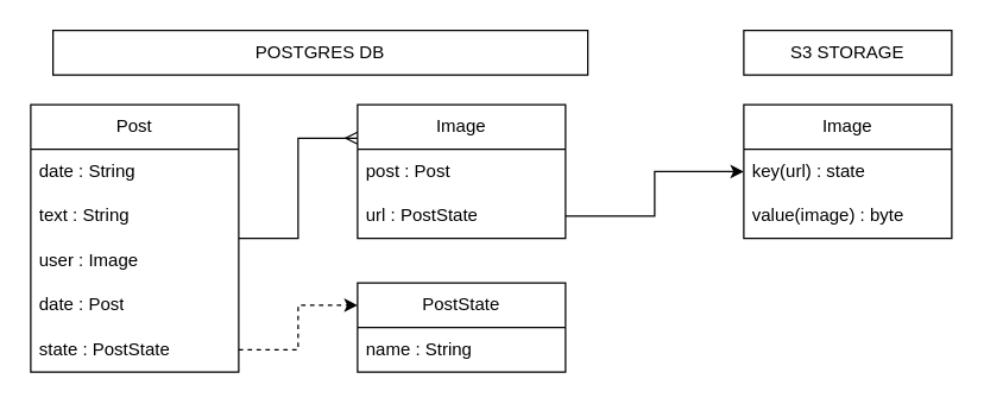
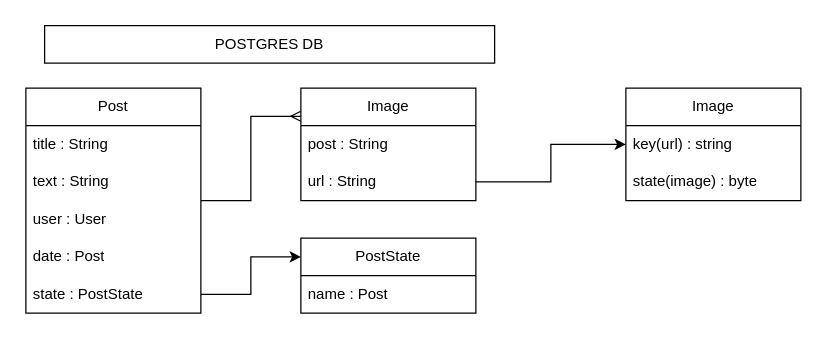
- <mxCell id="19" value="S3 STORAGE" style="text;html=1;align=center;verticalAlign=middle;whiteSpace=wrap;rounded=0;strokeColor=default;" vertex="1" parent="1"><mxGeometry x="500" y="20" width="140" height="30" as="geometry" /></mxCell>
- <mxCell id="4" value="date : String" style="text;strokeColor=none;fillColor=none;align=left;verticalAlign=middle;spacingLeft=4;spacingRight=4;overflow=hidden;points=[[0,0.5],[1,0.5]];portConstraint=eastwest;rotatable=0;whiteSpace=wrap;html=1;" vertex="1" parent="3"><mxGeometry y="30" width="140" height="30" as="geometry" /></mxCell>
+ <mxCell id="4" value="title : String" style="text;strokeColor=none;fillColor=none;align=left;verticalAlign=middle;spacingLeft=4;spacingRight=4;overflow=hidden;points=[[0,0.5],[1,0.5]];portConstraint=eastwest;rotatable=0;whiteSpace=wrap;html=1;" vertex="1" parent="3"><mxGeometry y="30" width="140" height="30" as="geometry" /></mxCell>
- <mxCell id="13" value="post : Post" style="text;strokeColor=none;fillColor=none;align=left;verticalAlign=middle;spacingLeft=4;spacingRight=4;overflow=hidden;points=[[0,0.5],[1,0.5]];portConstraint=eastwest;rotatable=0;whiteSpace=wrap;html=1;" vertex="1" parent="12"><mxGeometry y="30" width="140" height="30" as="geometry" /></mxCell>
+ <mxCell id="13" value="post : String" style="text;strokeColor=none;fillColor=none;align=left;verticalAlign=middle;spacingLeft=4;spacingRight=4;overflow=hidden;points=[[0,0.5],[1,0.5]];portConstraint=eastwest;rotatable=0;whiteSpace=wrap;html=1;" vertex="1" parent="12"><mxGeometry y="30" width="140" height="30" as="geometry" /></mxCell>
- <mxCell id="17" value="key(url) : state" style="text;strokeColor=none;fillColor=none;align=left;verticalAlign=middle;spacingLeft=4;spacingRight=4;overflow=hidden;points=[[0,0.5],[1,0.5]];portConstraint=eastwest;rotatable=0;whiteSpace=wrap;html=1;" vertex="1" parent="16"><mxGeometry y="30" width="140" height="30" as="geometry" /></mxCell>
+ <mxCell id="17" value="key(url) : string" style="text;strokeColor=none;fillColor=none;align=left;verticalAlign=middle;spacingLeft=4;spacingRight=4;overflow=hidden;points=[[0,0.5],[1,0.5]];portConstraint=eastwest;rotatable=0;whiteSpace=wrap;html=1;" vertex="1" parent="16"><mxGeometry y="30" width="140" height="30" as="geometry" /></mxCell>
- <mxCell id="14" value="url : PostState" style="text;strokeColor=none;fillColor=none;align=left;verticalAlign=middle;spacingLeft=4;spacingRight=4;overflow=hidden;points=[[0,0.5],[1,0.5]];portConstraint=eastwest;rotatable=0;whiteSpace=wrap;html=1;" vertex="1" parent="12"><mxGeometry y="60" width="140" height="30" as="geometry" /></mxCell>
+ <mxCell id="14" value="url : String" style="text;strokeColor=none;fillColor=none;align=left;verticalAlign=middle;spacingLeft=4;spacingRight=4;overflow=hidden;points=[[0,0.5],[1,0.5]];portConstraint=eastwest;rotatable=0;whiteSpace=wrap;html=1;" vertex="1" parent="12"><mxGeometry y="60" width="140" height="30" as="geometry" /></mxCell>
- <mxCell id="18" value="value(image) : byte" style="text;strokeColor=none;fillColor=none;align=left;verticalAlign=middle;spacingLeft=4;spacingRight=4;overflow=hidden;points=[[0,0.5],[1,0.5]];portConstraint=eastwest;rotatable=0;whiteSpace=wrap;html=1;" vertex="1" parent="16"><mxGeometry y="60" width="140" height="30" as="geometry" /></mxCell>
+ <mxCell id="18" value="state(image) : byte" style="text;strokeColor=none;fillColor=none;align=left;verticalAlign=middle;spacingLeft=4;spacingRight=4;overflow=hidden;points=[[0,0.5],[1,0.5]];portConstraint=eastwest;rotatable=0;whiteSpace=wrap;html=1;" vertex="1" parent="16"><mxGeometry y="60" width="140" height="30" as="geometry" /></mxCell>
- <mxCell id="6" value="user : Image" style="text;strokeColor=none;fillColor=none;align=left;verticalAlign=middle;spacingLeft=4;spacingRight=4;overflow=hidden;points=[[0,0.5],[1,0.5]];portConstraint=eastwest;rotatable=0;whiteSpace=wrap;html=1;" vertex="1" parent="3"><mxGeometry y="90" width="140" height="30" as="geometry" /></mxCell>
+ <mxCell id="6" value="user : User" style="text;strokeColor=none;fillColor=none;align=left;verticalAlign=middle;spacingLeft=4;spacingRight=4;overflow=hidden;points=[[0,0.5],[1,0.5]];portConstraint=eastwest;rotatable=0;whiteSpace=wrap;html=1;" vertex="1" parent="3"><mxGeometry y="90" width="140" height="30" as="geometry" /></mxCell>
- <mxCell id="11" style="edgeStyle=orthogonalEdgeStyle;rounded=0;orthogonalLoop=1;jettySize=auto;html=1;entryX=0;entryY=0.25;entryDx=0;entryDy=0;dashed=1;" edge="1" parent="1" source="8" target="9"><mxGeometry relative="1" as="geometry" /></mxCell>
+ <mxCell id="11" style="edgeStyle=orthogonalEdgeStyle;rounded=0;orthogonalLoop=1;jettySize=auto;html=1;entryX=0;entryY=0.25;entryDx=0;entryDy=0;" edge="1" parent="1" source="8" target="9"><mxGeometry relative="1" as="geometry" /></mxCell>
- <mxCell id="10" value="name : String" style="text;strokeColor=none;fillColor=none;align=left;verticalAlign=middle;spacingLeft=4;spacingRight=4;overflow=hidden;points=[[0,0.5],[1,0.5]];portConstraint=eastwest;rotatable=0;whiteSpace=wrap;html=1;" vertex="1" parent="9"><mxGeometry y="30" width="140" height="30" as="geometry" /></mxCell>
+ <mxCell id="10" value="name : Post" style="text;strokeColor=none;fillColor=none;align=left;verticalAlign=middle;spacingLeft=4;spacingRight=4;overflow=hidden;points=[[0,0.5],[1,0.5]];portConstraint=eastwest;rotatable=0;whiteSpace=wrap;html=1;" vertex="1" parent="9"><mxGeometry y="30" width="140" height="30" as="geometry" /></mxCell>
